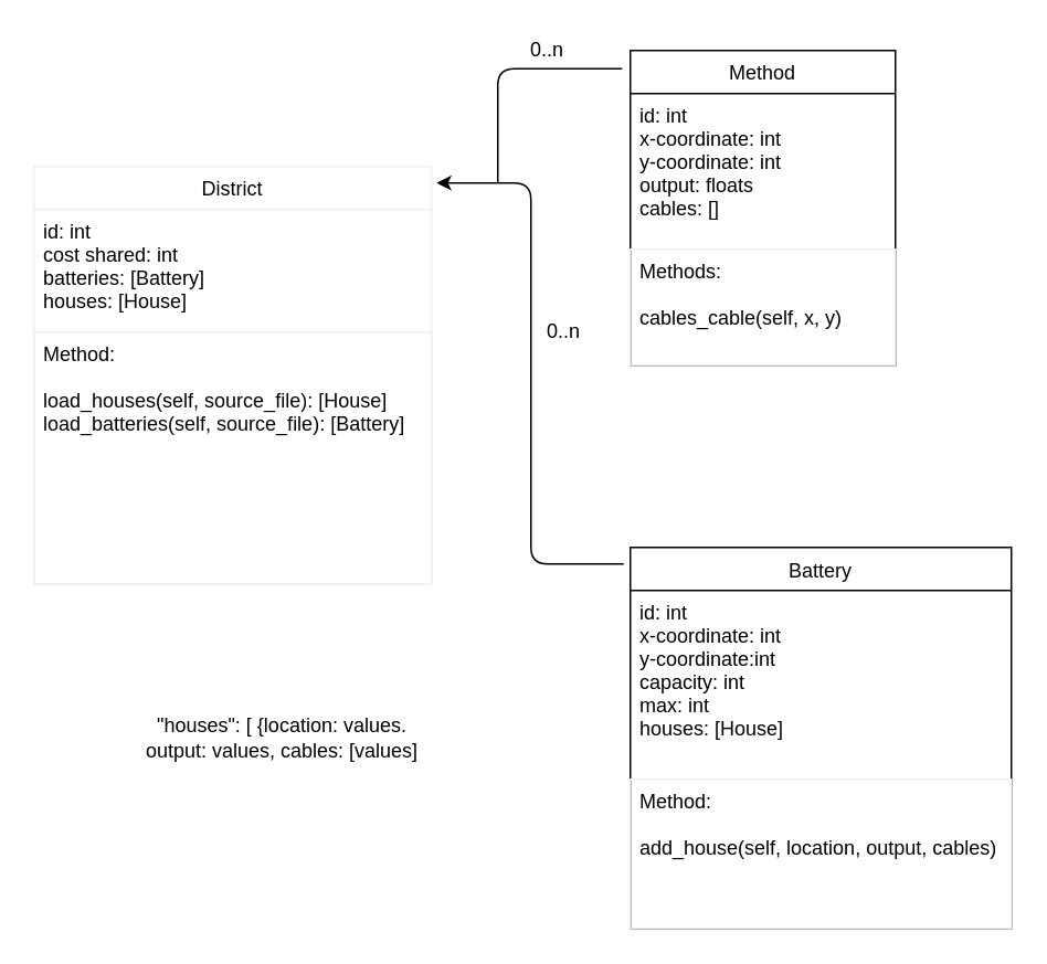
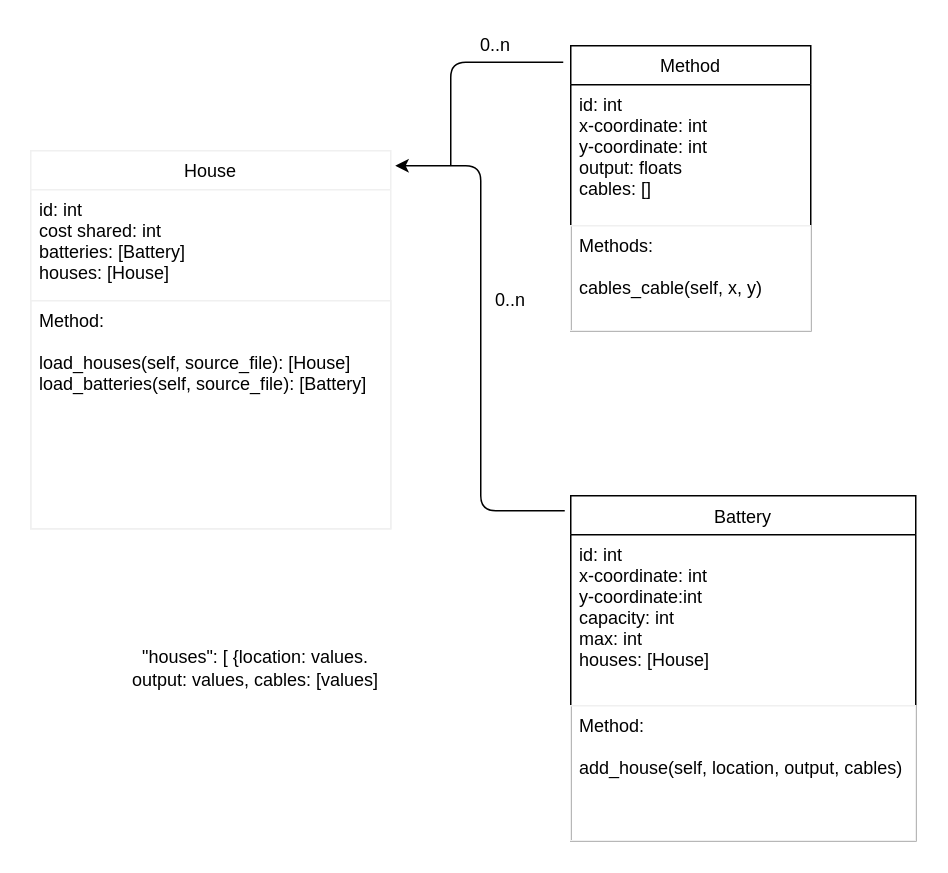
- <mxCell id="8" value="District" style="swimlane;fontStyle=0;childLayout=stackLayout;horizontal=1;startSize=26;fillColor=none;horizontalStack=0;resizeParent=1;resizeParentMax=0;resizeLast=0;collapsible=1;marginBottom=0;strokeColor=#f0f0f0;" vertex="1" parent="1"><mxGeometry x="20" y="100" width="240" height="252" as="geometry" /></mxCell>
+ <mxCell id="8" value="House" style="swimlane;fontStyle=0;childLayout=stackLayout;horizontal=1;startSize=26;fillColor=none;horizontalStack=0;resizeParent=1;resizeParentMax=0;resizeLast=0;collapsible=1;marginBottom=0;strokeColor=#f0f0f0;" vertex="1" parent="1"><mxGeometry x="20" y="100" width="240" height="252" as="geometry" /></mxCell>
